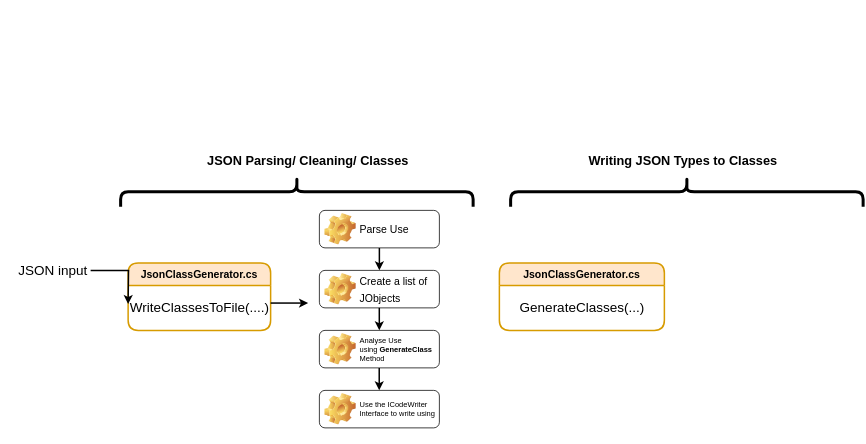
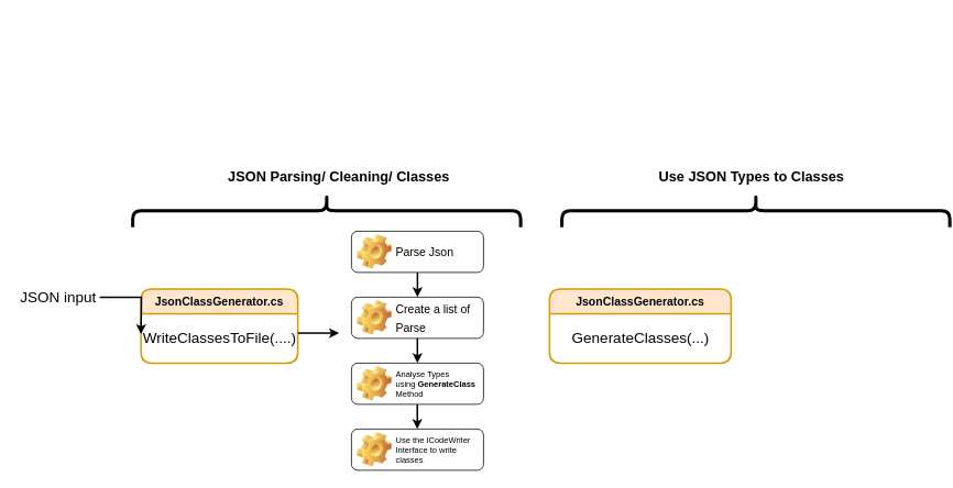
- <mxCell id="17" value="&lt;b&gt;&lt;font style=&quot;font-size: 17px;&quot;&gt;Writing JSON Types to Classes&lt;/font&gt;&lt;/b&gt;" style="text;html=1;strokeColor=none;fillColor=none;align=center;verticalAlign=middle;whiteSpace=wrap;rounded=0;strokeWidth=4;fontSize=10;" vertex="1" parent="1"><mxGeometry x="745" y="200" width="330" height="30" as="geometry" /></mxCell>
+ <mxCell id="17" value="&lt;b&gt;&lt;font style=&quot;font-size: 17px;&quot;&gt;Use JSON Types to Classes&lt;/font&gt;&lt;/b&gt;" style="text;html=1;strokeColor=none;fillColor=none;align=center;verticalAlign=middle;whiteSpace=wrap;rounded=0;strokeWidth=4;fontSize=10;" vertex="1" parent="1"><mxGeometry x="745" y="200" width="330" height="30" as="geometry" /></mxCell>
- <mxCell id="8" value="&lt;span style=&quot;font-weight: normal;&quot;&gt;&lt;font style=&quot;font-size: 14px;&quot;&gt;Parse Use&lt;/font&gt;&lt;/span&gt;" style="label;whiteSpace=wrap;html=1;image=img/clipart/Gear_128x128.png;fontSize=18;" vertex="1" parent="1"><mxGeometry x="425" y="280" width="160" height="50" as="geometry" /></mxCell>
+ <mxCell id="8" value="&lt;span style=&quot;font-weight: normal;&quot;&gt;&lt;font style=&quot;font-size: 14px;&quot;&gt;Parse Json&lt;/font&gt;&lt;/span&gt;" style="label;whiteSpace=wrap;html=1;image=img/clipart/Gear_128x128.png;fontSize=18;" vertex="1" parent="1"><mxGeometry x="425" y="280" width="160" height="50" as="geometry" /></mxCell>
- <mxCell id="9" value="&lt;span style=&quot;font-weight: normal;&quot;&gt;&lt;font style=&quot;font-size: 14px;&quot;&gt;Create a list of JObjects&lt;/font&gt;&lt;/span&gt;" style="label;whiteSpace=wrap;html=1;image=img/clipart/Gear_128x128.png;fontSize=18;" vertex="1" parent="1"><mxGeometry x="425" y="360" width="160" height="50" as="geometry" /></mxCell>
+ <mxCell id="9" value="&lt;span style=&quot;font-weight: normal;&quot;&gt;&lt;font style=&quot;font-size: 14px;&quot;&gt;Create a list of Parse&lt;/font&gt;&lt;/span&gt;" style="label;whiteSpace=wrap;html=1;image=img/clipart/Gear_128x128.png;fontSize=18;" vertex="1" parent="1"><mxGeometry x="425" y="360" width="160" height="50" as="geometry" /></mxCell>
- <mxCell id="10" value="&lt;p style=&quot;line-height: 120%; font-size: 10px;&quot;&gt;&lt;font style=&quot;font-size: 10px;&quot;&gt;&lt;span style=&quot;font-weight: normal;&quot;&gt;&lt;font style=&quot;font-size: 10px;&quot;&gt;Analyse Use using&amp;nbsp;&lt;/font&gt;&lt;/span&gt;GenerateClass &lt;span style=&quot;font-weight: 400;&quot;&gt;Method&lt;/span&gt;&lt;/font&gt;&lt;/p&gt;" style="label;whiteSpace=wrap;html=1;image=img/clipart/Gear_128x128.png;fontSize=18;" vertex="1" parent="1"><mxGeometry x="425" y="440" width="160" height="50" as="geometry" /></mxCell>
+ <mxCell id="10" value="&lt;p style=&quot;line-height: 120%; font-size: 10px;&quot;&gt;&lt;font style=&quot;font-size: 10px;&quot;&gt;&lt;span style=&quot;font-weight: normal;&quot;&gt;&lt;font style=&quot;font-size: 10px;&quot;&gt;Analyse Types using&amp;nbsp;&lt;/font&gt;&lt;/span&gt;GenerateClass &lt;span style=&quot;font-weight: 400;&quot;&gt;Method&lt;/span&gt;&lt;/font&gt;&lt;/p&gt;" style="label;whiteSpace=wrap;html=1;image=img/clipart/Gear_128x128.png;fontSize=18;" vertex="1" parent="1"><mxGeometry x="425" y="440" width="160" height="50" as="geometry" /></mxCell>
- <mxCell id="12" value="&lt;p style=&quot;line-height: 120%; font-size: 10px;&quot;&gt;&lt;span style=&quot;font-weight: 400;&quot;&gt;Use the ICodeWriter Interface to write using&amp;nbsp;&lt;/span&gt;&lt;/p&gt;" style="label;whiteSpace=wrap;html=1;image=img/clipart/Gear_128x128.png;fontSize=18;" vertex="1" parent="1"><mxGeometry x="425" y="520" width="160" height="50" as="geometry" /></mxCell>
+ <mxCell id="12" value="&lt;p style=&quot;line-height: 120%; font-size: 10px;&quot;&gt;&lt;span style=&quot;font-weight: 400;&quot;&gt;Use the ICodeWriter Interface to write classes&amp;nbsp;&lt;/span&gt;&lt;/p&gt;" style="label;whiteSpace=wrap;html=1;image=img/clipart/Gear_128x128.png;fontSize=18;" vertex="1" parent="1"><mxGeometry x="425" y="520" width="160" height="50" as="geometry" /></mxCell>
